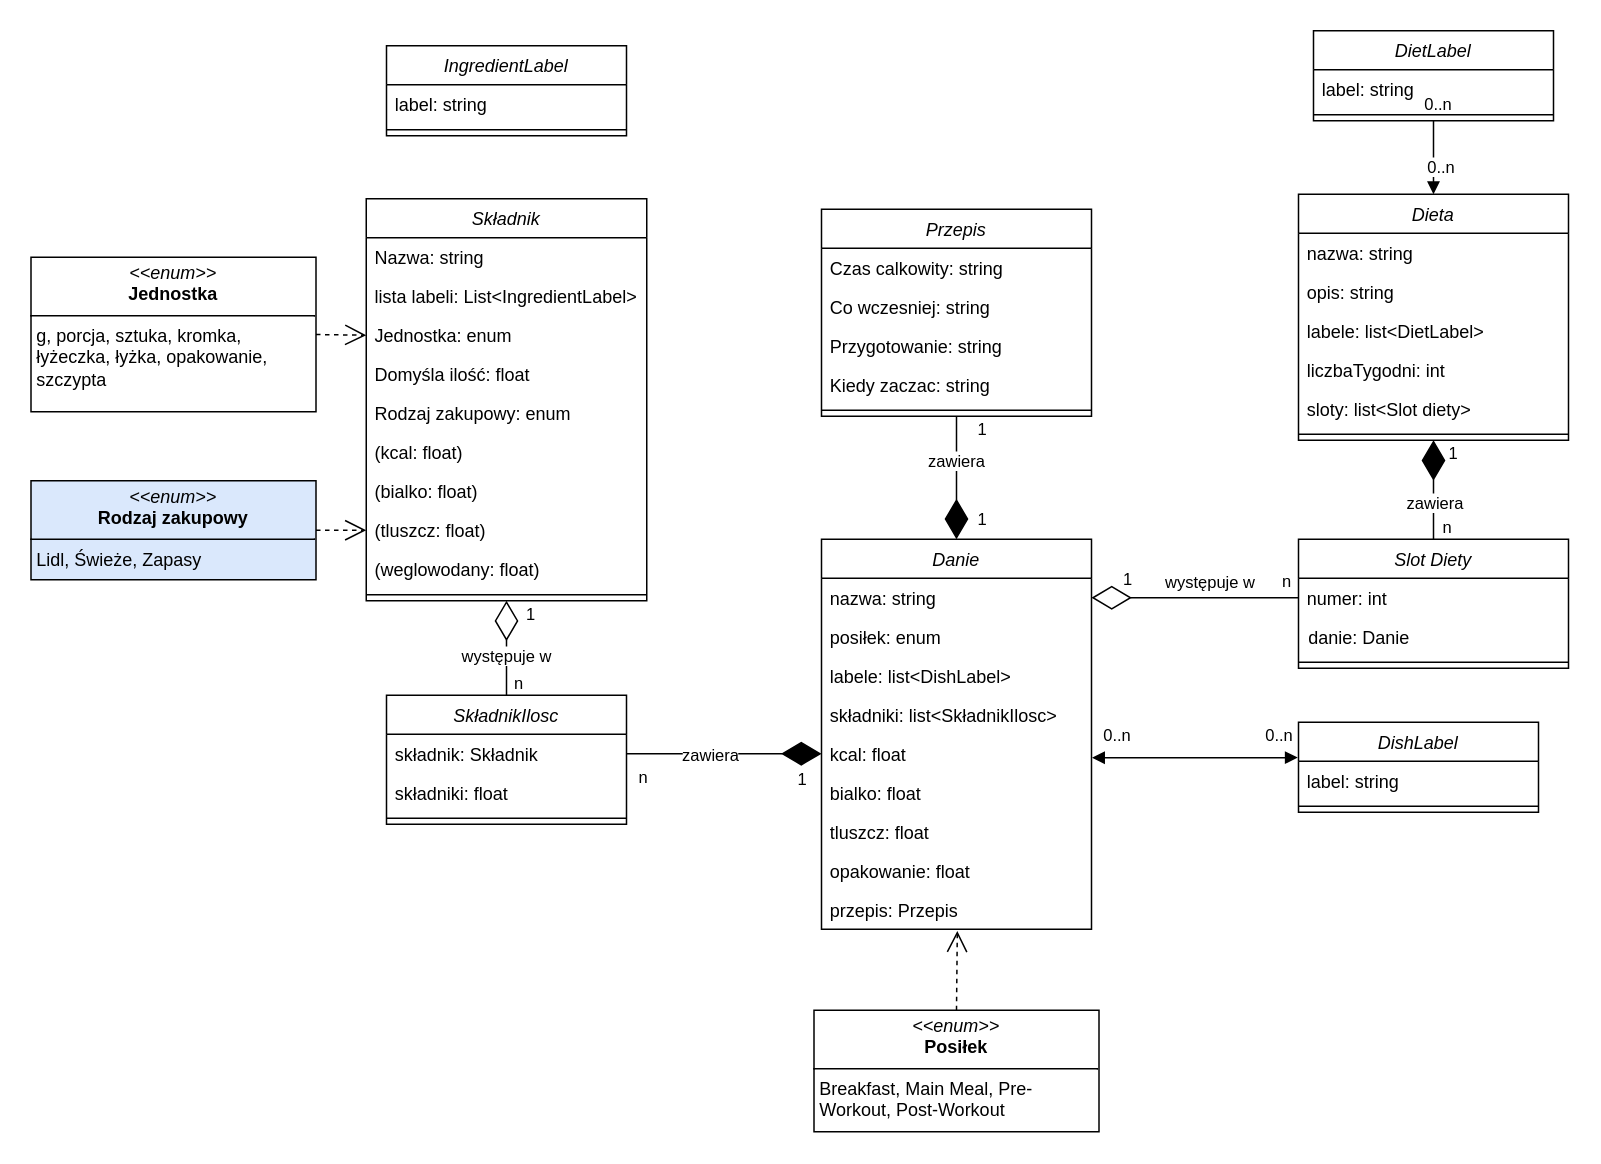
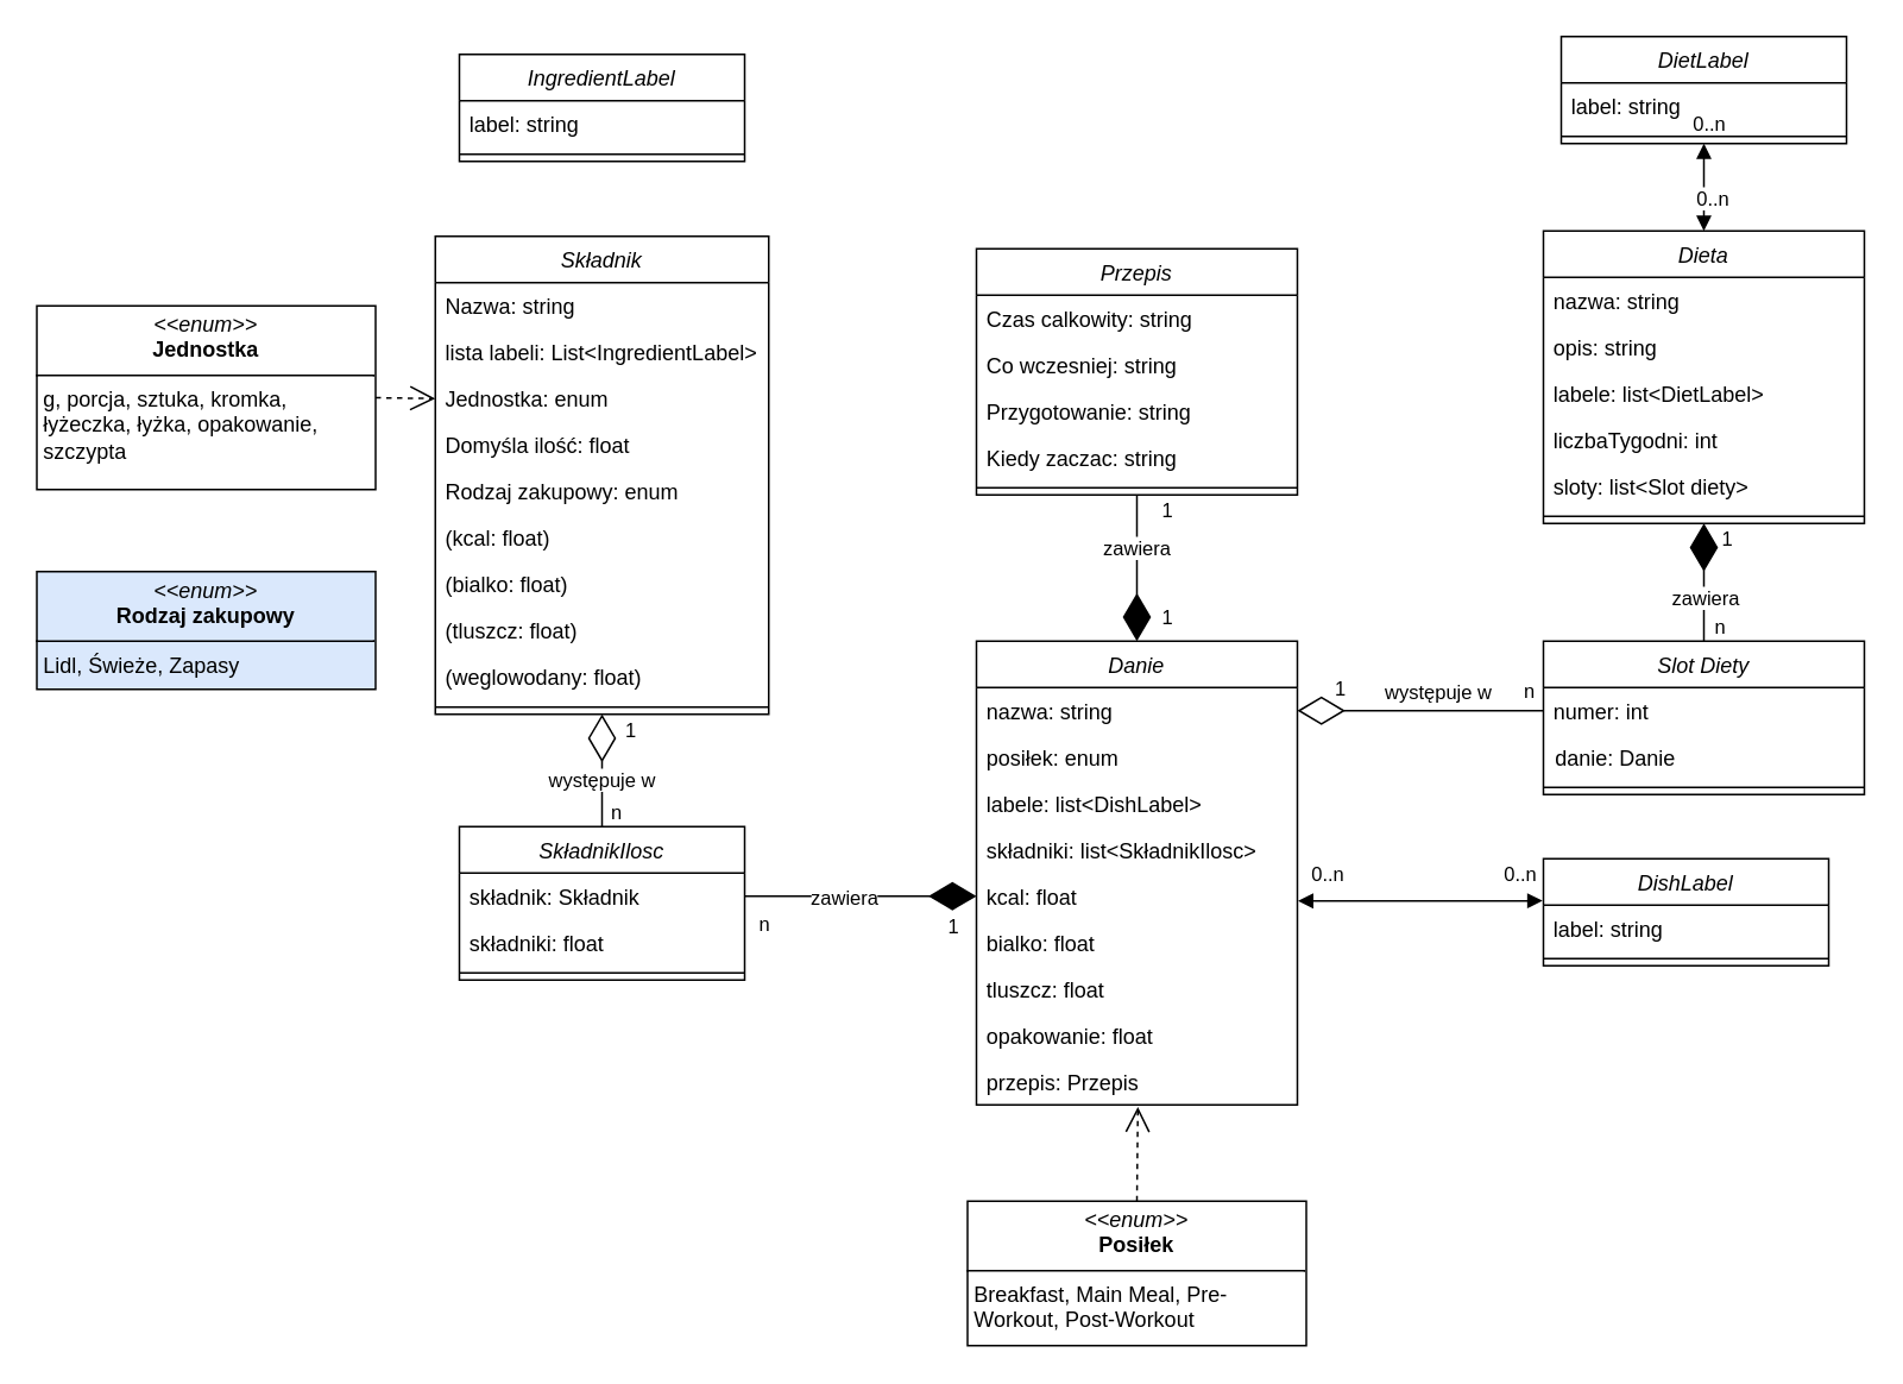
- <mxCell id="79" value="" style="endArrow=none;startArrow=block;endFill=1;startFill=1;html=1;entryX=0.5;entryY=1;entryDx=0;entryDy=0;exitX=0.5;exitY=0;exitDx=0;exitDy=0;" parent="1" source="45" target="76" edge="1"><mxGeometry width="160" relative="1" as="geometry"><mxPoint x="1074" y="224" as="sourcePoint" /><mxPoint x="1188" y="186.5" as="targetPoint" /></mxGeometry></mxCell>
+ <mxCell id="79" value="" style="endArrow=block;startArrow=block;endFill=1;startFill=1;html=1;entryX=0.5;entryY=1;entryDx=0;entryDy=0;exitX=0.5;exitY=0;exitDx=0;exitDy=0;" parent="1" source="45" target="76" edge="1"><mxGeometry width="160" relative="1" as="geometry"><mxPoint x="1074" y="224" as="sourcePoint" /><mxPoint x="1188" y="186.5" as="targetPoint" /></mxGeometry></mxCell>
- <mxCell id="66" value="" style="endArrow=open;endSize=12;dashed=1;html=1;exitX=1;exitY=0.5;exitDx=0;exitDy=0;entryX=0;entryY=0.5;entryDx=0;entryDy=0;" parent="1" source="65" target="10" edge="1"><mxGeometry width="160" relative="1" as="geometry"><mxPoint x="228" y="309" as="sourcePoint" /><mxPoint x="388" y="309" as="targetPoint" /></mxGeometry></mxCell>
